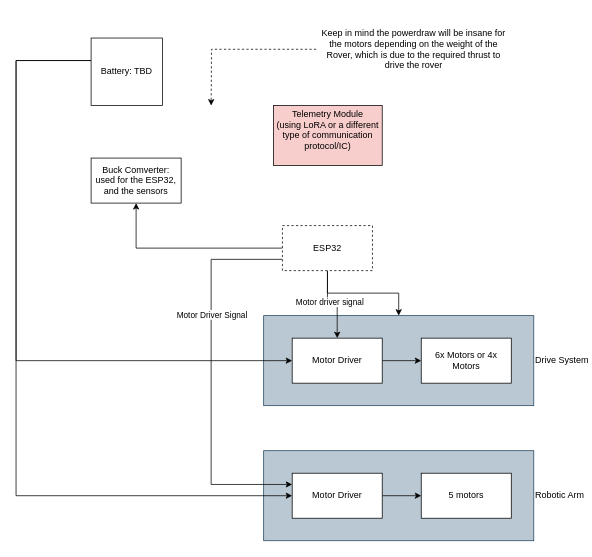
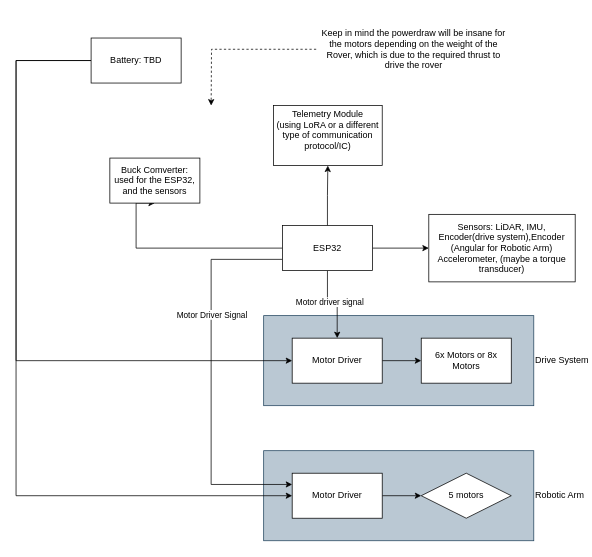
- <mxCell id="16" value="Battery: TBD" style="whiteSpace=wrap;html=1;rounded=0;" vertex="1" parent="1"><mxGeometry x="120.91" y="50" width="95" height="90" as="geometry" /></mxCell>
+ <mxCell id="16" value="Battery: TBD" style="whiteSpace=wrap;html=1;rounded=0;" vertex="1" parent="1"><mxGeometry x="120.91" y="50" width="120" height="60" as="geometry" /></mxCell>
- <mxCell id="12" value="Telemetry Module&lt;div&gt;(using LoRA or a different type of communication protocol/IC)&lt;/div&gt;&lt;div&gt;&lt;br&gt;&lt;/div&gt;" style="whiteSpace=wrap;html=1;rounded=0;fillColor=#f8cecc;" vertex="1" parent="1"><mxGeometry x="363.91" y="140" width="145" height="80" as="geometry" /></mxCell>
+ <mxCell id="12" value="Telemetry Module&lt;div&gt;(using LoRA or a different type of communication protocol/IC)&lt;/div&gt;&lt;div&gt;&lt;br&gt;&lt;/div&gt;" style="whiteSpace=wrap;html=1;rounded=0;" vertex="1" parent="1"><mxGeometry x="363.91" y="140" width="145" height="80" as="geometry" /></mxCell>
- <mxCell id="17" value="Buck Comverter: used for the ESP32, and the sensors" style="whiteSpace=wrap;html=1;rounded=0;" vertex="1" parent="1"><mxGeometry x="120.91" y="210" width="120" height="60" as="geometry" /></mxCell>
+ <mxCell id="17" value="Buck Comverter: used for the ESP32, and the sensors" style="whiteSpace=wrap;html=1;rounded=0;" vertex="1" parent="1"><mxGeometry x="145.91" y="210" width="120" height="60" as="geometry" /></mxCell>
- <mxCell id="11" value="ESP32" style="rounded=0;whiteSpace=wrap;html=1;dashed=1;" vertex="1" parent="1"><mxGeometry x="375.91" y="300" width="120" height="60" as="geometry" /></mxCell>
+ <mxCell id="11" value="ESP32" style="rounded=0;whiteSpace=wrap;html=1;" vertex="1" parent="1"><mxGeometry x="375.91" y="300" width="120" height="60" as="geometry" /></mxCell>
+ <mxCell id="5" value="" style="edgeStyle=orthogonalEdgeStyle;rounded=0;orthogonalLoop=1;jettySize=auto;html=1;" edge="1" parent="1" source="11" target="13"><mxGeometry relative="1" as="geometry" /></mxCell>
+ <mxCell id="13" value="Sensors: LiDAR, IMU, Encoder(drive system),Encoder (Angular for Robotic Arm) Accelerometer, (maybe a torque transducer)" style="rounded=0;whiteSpace=wrap;html=1;" vertex="1" parent="1"><mxGeometry x="571" y="285" width="195.09" height="90" as="geometry" /></mxCell>
- <mxCell id="4" value="" style="edgeStyle=orthogonalEdgeStyle;rounded=0;orthogonalLoop=1;jettySize=auto;html=1;" edge="1" parent="1" source="11" target="3"><mxGeometry relative="1" as="geometry" /></mxCell>
+ <mxCell id="4" value="" style="edgeStyle=orthogonalEdgeStyle;rounded=0;orthogonalLoop=1;jettySize=auto;html=1;" edge="1" parent="1" source="11" target="12"><mxGeometry relative="1" as="geometry" /></mxCell>
- <mxCell id="21" value="6x Motors or 4x Motors" style="whiteSpace=wrap;html=1;rounded=0;" vertex="1" parent="1"><mxGeometry x="560.91" y="450" width="120" height="60" as="geometry" /></mxCell>
+ <mxCell id="21" value="6x Motors or 8x Motors" style="whiteSpace=wrap;html=1;rounded=0;" vertex="1" parent="1"><mxGeometry x="560.91" y="450" width="120" height="60" as="geometry" /></mxCell>
- <mxCell id="25" value="5 motors" style="whiteSpace=wrap;html=1;rounded=0;" vertex="1" parent="1"><mxGeometry x="560.91" y="630" width="120" height="60" as="geometry" /></mxCell>
+ <mxCell id="25" value="5 motors" style="rhombus;whiteSpace=wrap;html=1;" vertex="1" parent="1"><mxGeometry x="560.91" y="630" width="120" height="60" as="geometry" /></mxCell>
